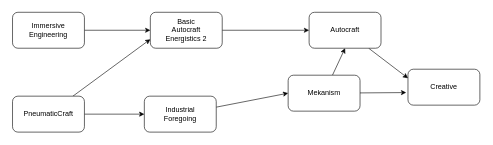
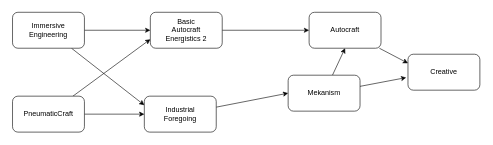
+ <mxCell id="5" style="edgeStyle=none;html=1;entryX=0;entryY=0.25;entryDx=0;entryDy=0;" edge="1" parent="1" source="7" target="9"><mxGeometry relative="1" as="geometry" /></mxCell>
- <mxCell id="16" value="Creative" style="rounded=1;whiteSpace=wrap;html=1;" vertex="1" parent="1"><mxGeometry x="680" y="115" width="120" height="60" as="geometry" /></mxCell>
+ <mxCell id="16" value="Creative" style="rounded=1;whiteSpace=wrap;html=1;" vertex="1" parent="1"><mxGeometry x="680" y="90" width="120" height="60" as="geometry" /></mxCell>
